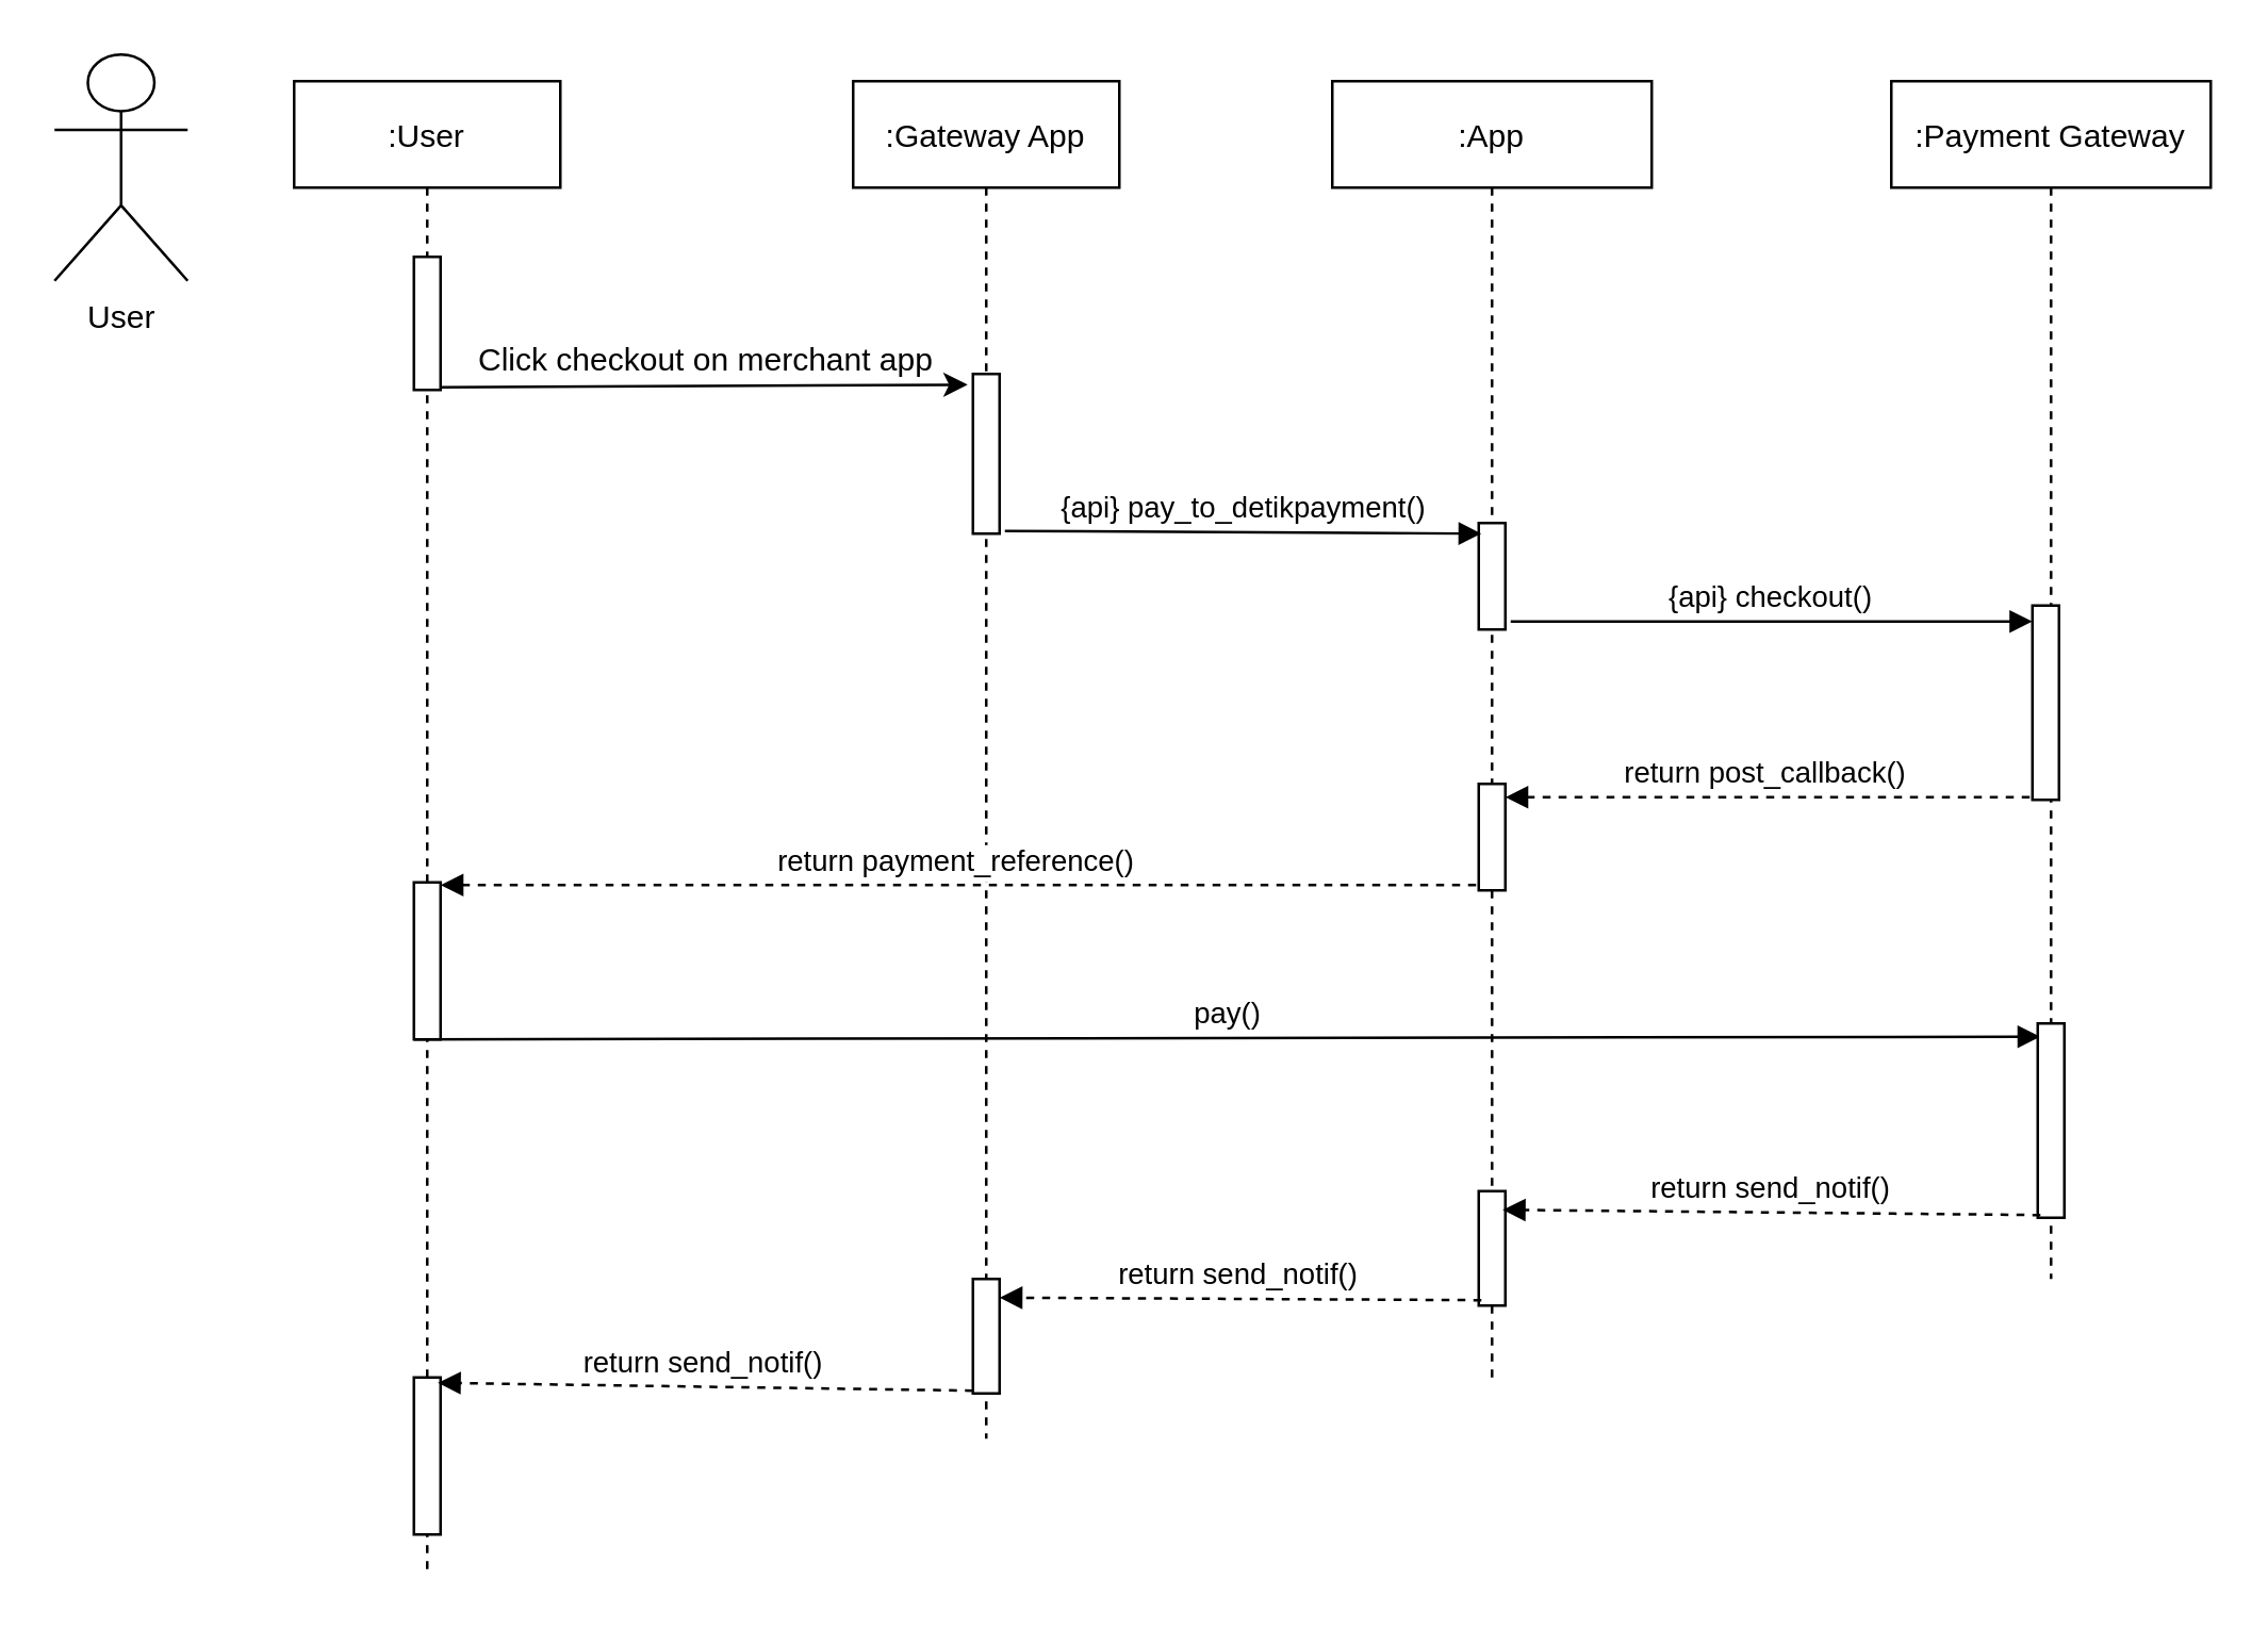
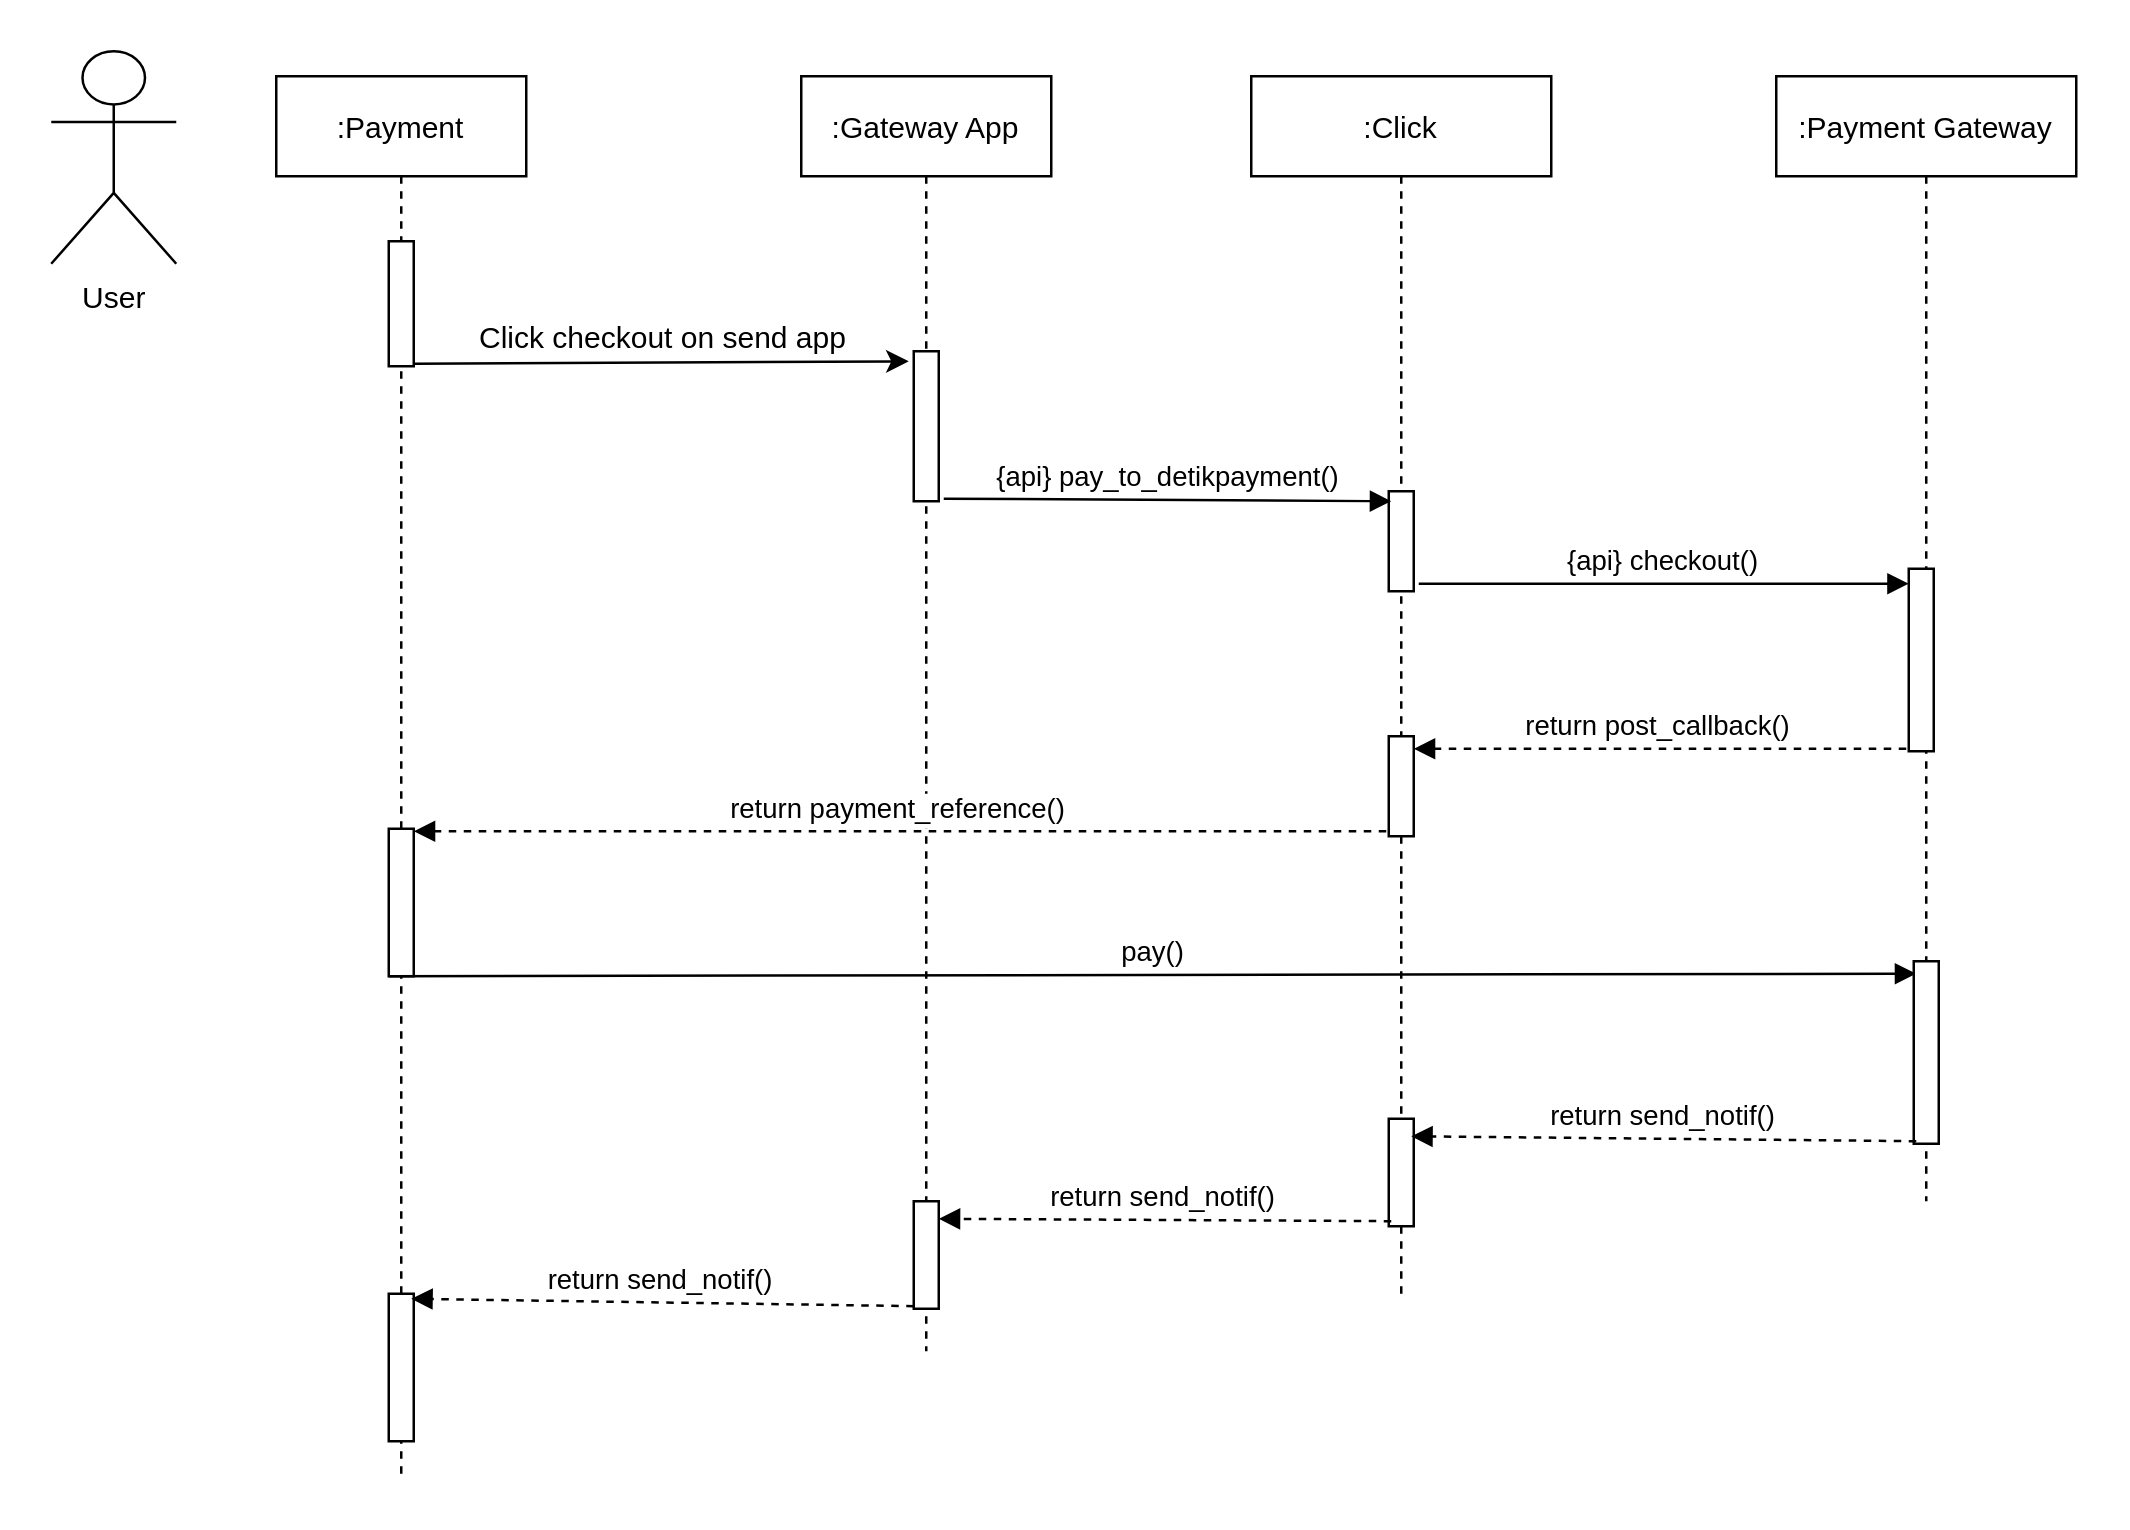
- <mxCell id="2" value=":User" style="shape=umlLifeline;perimeter=lifelinePerimeter;container=1;collapsible=0;recursiveResize=0;rounded=0;shadow=0;strokeWidth=1;" parent="1" vertex="1"><mxGeometry x="110" y="30" width="100" height="560" as="geometry" /></mxCell>
+ <mxCell id="2" value=":Payment" style="shape=umlLifeline;perimeter=lifelinePerimeter;container=1;collapsible=0;recursiveResize=0;rounded=0;shadow=0;strokeWidth=1;" parent="1" vertex="1"><mxGeometry x="110" y="30" width="100" height="560" as="geometry" /></mxCell>
- <mxCell id="5" value=":App" style="shape=umlLifeline;perimeter=lifelinePerimeter;container=1;collapsible=0;recursiveResize=0;rounded=0;shadow=0;strokeWidth=1;" parent="1" vertex="1"><mxGeometry x="500" y="30" width="120" height="490" as="geometry" /></mxCell>
+ <mxCell id="5" value=":Click" style="shape=umlLifeline;perimeter=lifelinePerimeter;container=1;collapsible=0;recursiveResize=0;rounded=0;shadow=0;strokeWidth=1;" parent="1" vertex="1"><mxGeometry x="500" y="30" width="120" height="490" as="geometry" /></mxCell>
- <mxCell id="15" value="Click checkout on merchant app" style="text;html=1;strokeColor=none;fillColor=none;align=center;verticalAlign=middle;whiteSpace=wrap;rounded=0;" parent="1" vertex="1"><mxGeometry x="170" y="120" width="190" height="30" as="geometry" /></mxCell>
+ <mxCell id="15" value="Click checkout on send app" style="text;html=1;strokeColor=none;fillColor=none;align=center;verticalAlign=middle;whiteSpace=wrap;rounded=0;" parent="1" vertex="1"><mxGeometry x="170" y="120" width="190" height="30" as="geometry" /></mxCell>
